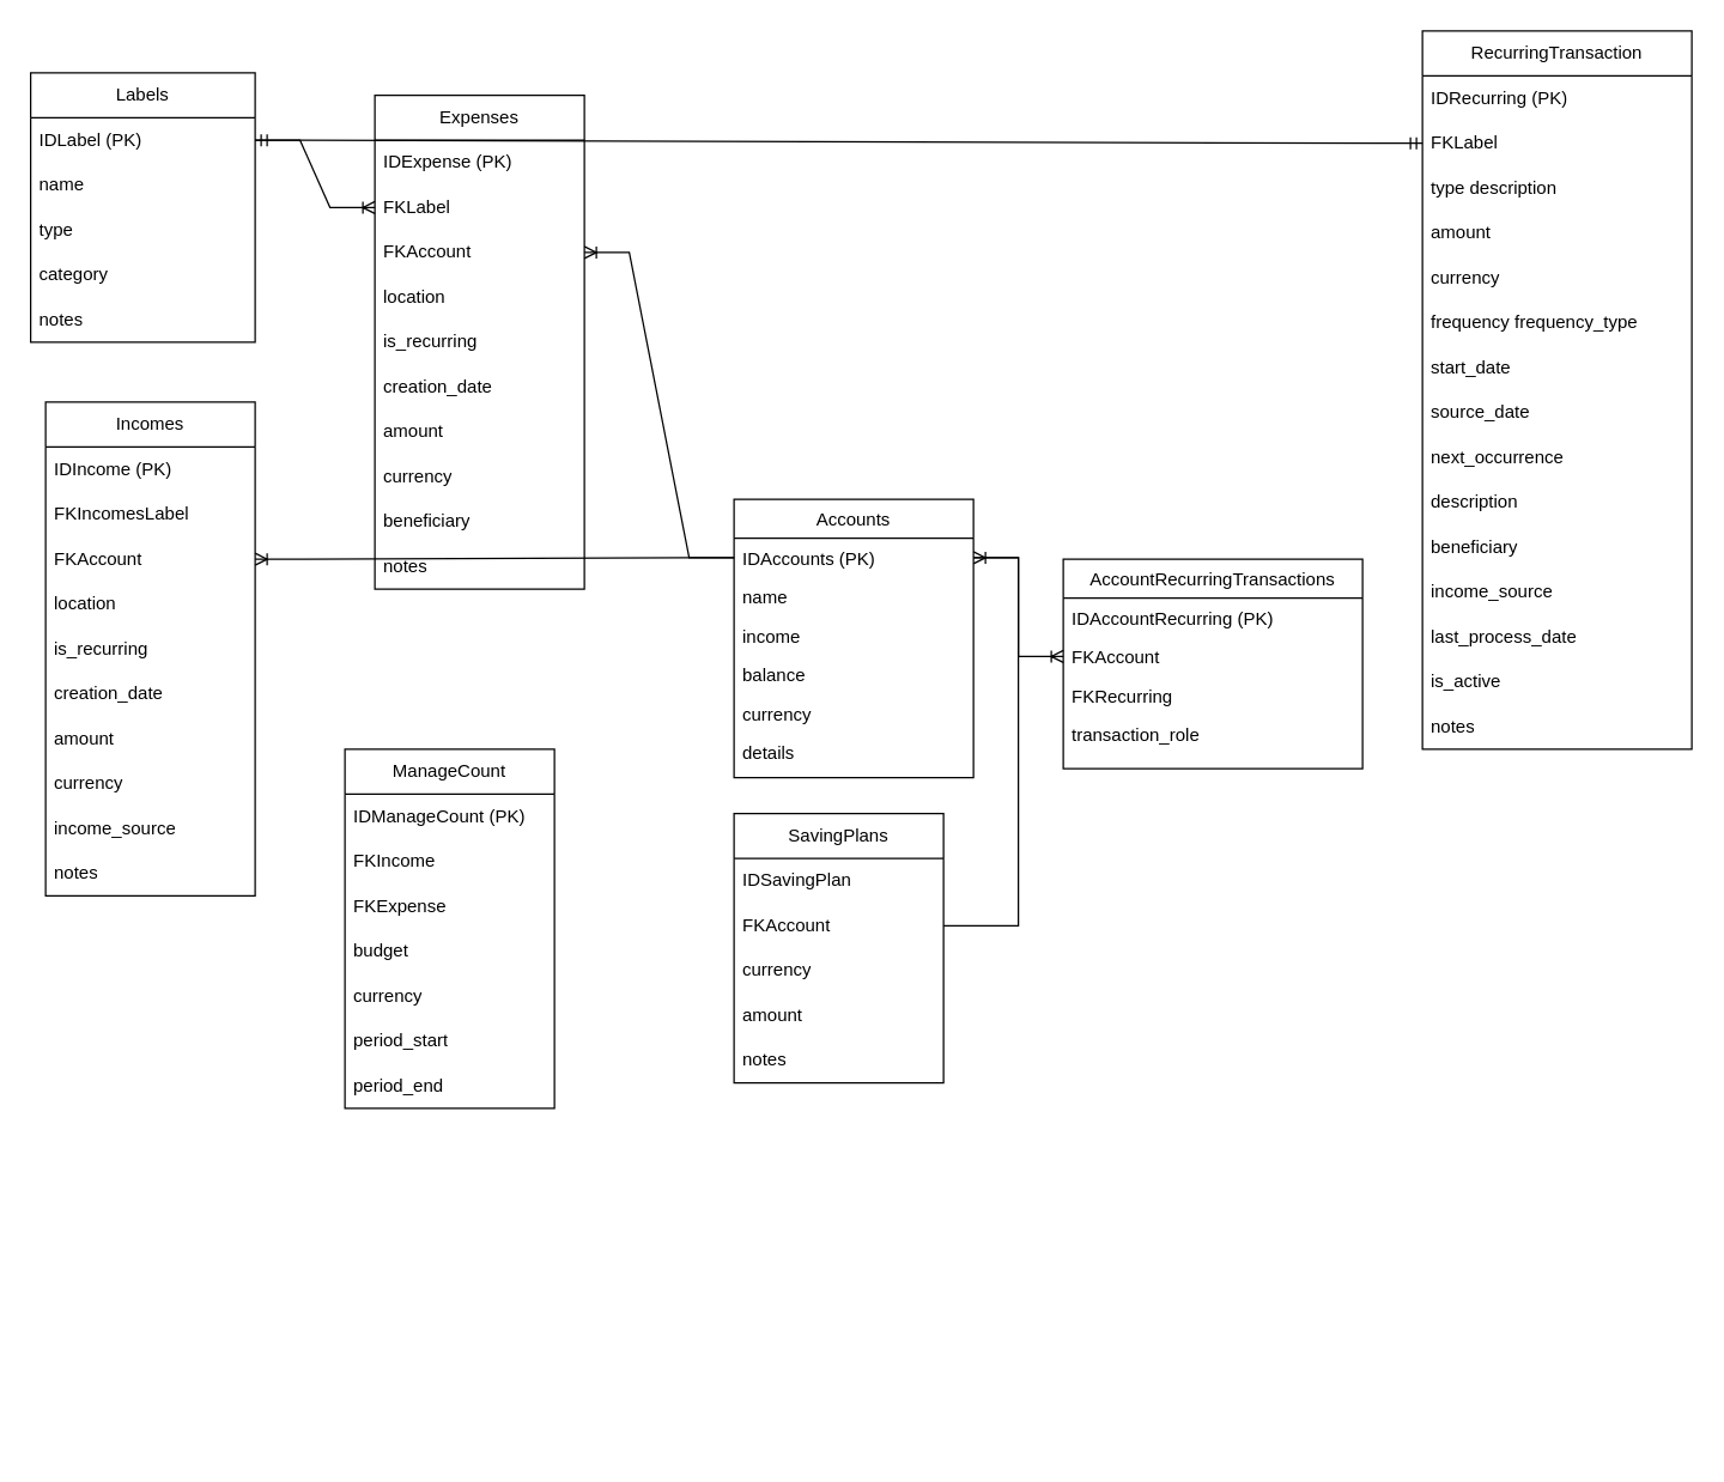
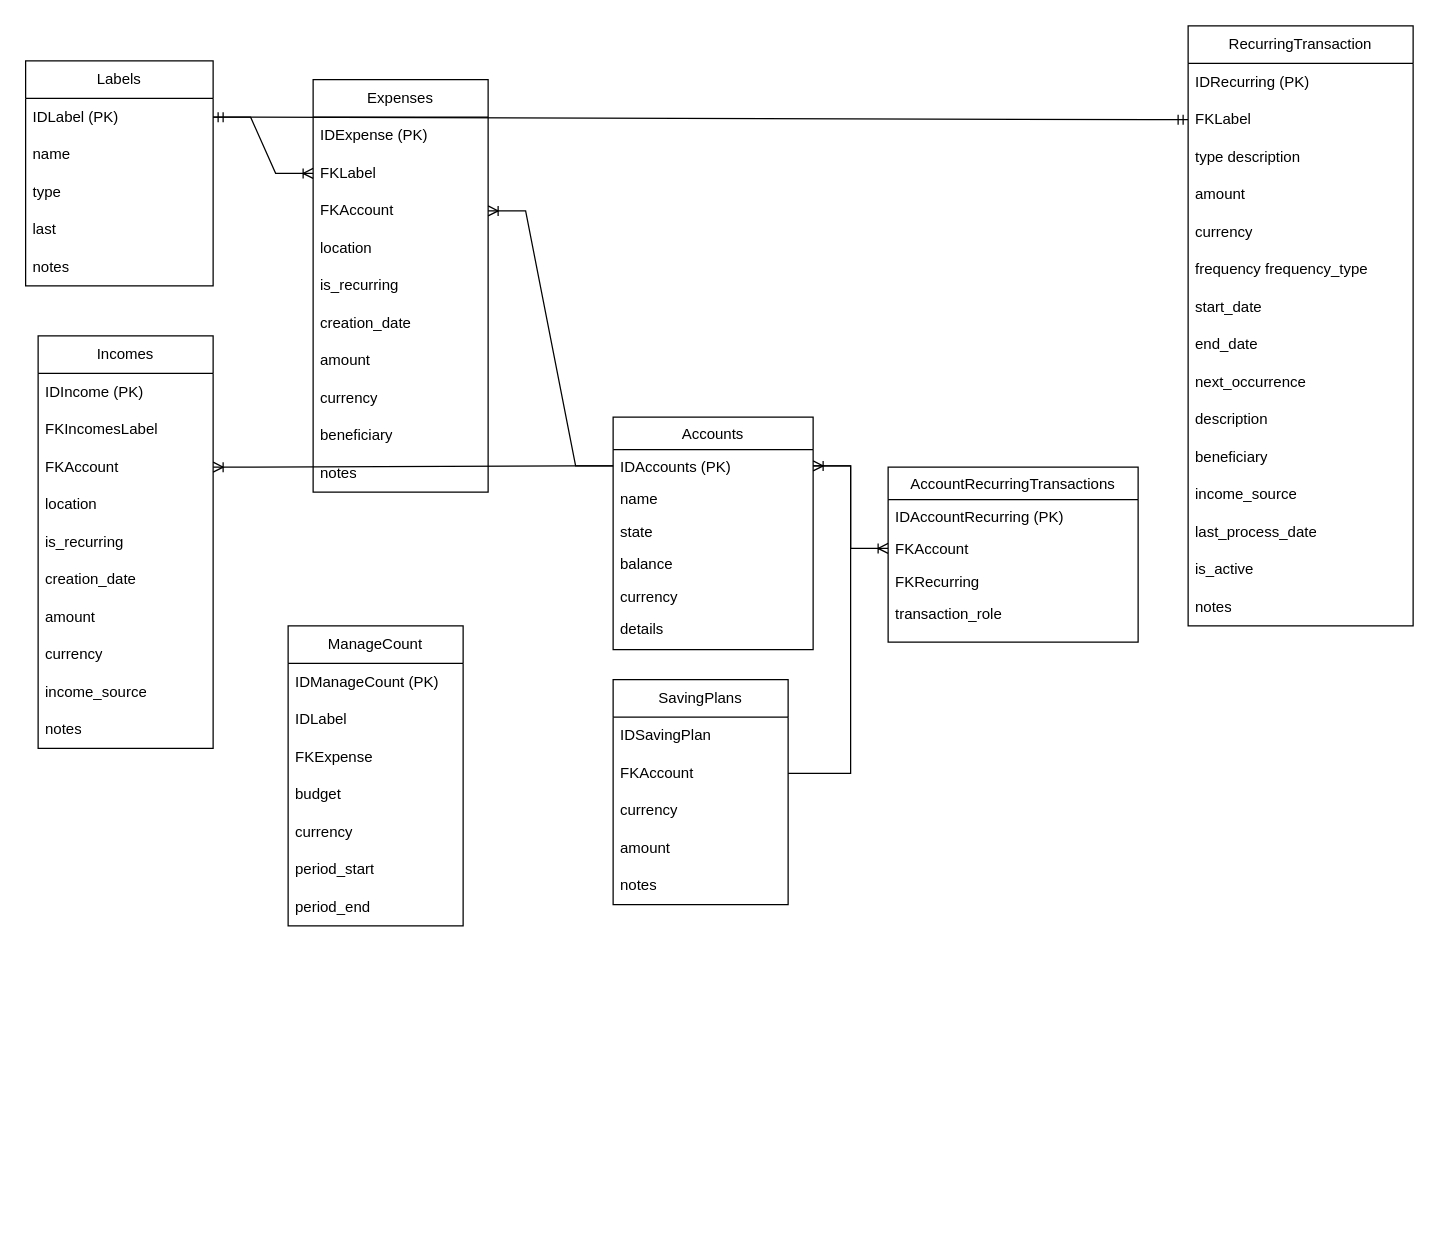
- <mxCell id="38" value="category" style="text;strokeColor=none;fillColor=none;align=left;verticalAlign=middle;spacingLeft=4;spacingRight=4;overflow=hidden;points=[[0,0.5],[1,0.5]];portConstraint=eastwest;rotatable=0;whiteSpace=wrap;html=1;" parent="34" vertex="1"><mxGeometry y="120" width="150" height="30" as="geometry" /></mxCell>
+ <mxCell id="38" value="last" style="text;strokeColor=none;fillColor=none;align=left;verticalAlign=middle;spacingLeft=4;spacingRight=4;overflow=hidden;points=[[0,0.5],[1,0.5]];portConstraint=eastwest;rotatable=0;whiteSpace=wrap;html=1;" parent="34" vertex="1"><mxGeometry y="120" width="150" height="30" as="geometry" /></mxCell>
- <mxCell id="63" value="source_date" style="text;strokeColor=none;fillColor=none;align=left;verticalAlign=middle;spacingLeft=4;spacingRight=4;overflow=hidden;points=[[0,0.5],[1,0.5]];portConstraint=eastwest;rotatable=0;whiteSpace=wrap;html=1;" parent="55" vertex="1"><mxGeometry y="240" width="180" height="30" as="geometry" /></mxCell>
+ <mxCell id="63" value="end_date" style="text;strokeColor=none;fillColor=none;align=left;verticalAlign=middle;spacingLeft=4;spacingRight=4;overflow=hidden;points=[[0,0.5],[1,0.5]];portConstraint=eastwest;rotatable=0;whiteSpace=wrap;html=1;" parent="55" vertex="1"><mxGeometry y="240" width="180" height="30" as="geometry" /></mxCell>
- <mxCell id="5" value="income&#10;" style="text;align=left;verticalAlign=top;spacingLeft=4;spacingRight=4;overflow=hidden;rotatable=0;points=[[0,0.5],[1,0.5]];portConstraint=eastwest;rounded=0;shadow=0;html=0;" parent="2" vertex="1"><mxGeometry y="78" width="160" height="26" as="geometry" /></mxCell>
+ <mxCell id="5" value="state&#10;" style="text;align=left;verticalAlign=top;spacingLeft=4;spacingRight=4;overflow=hidden;rotatable=0;points=[[0,0.5],[1,0.5]];portConstraint=eastwest;rounded=0;shadow=0;html=0;" parent="2" vertex="1"><mxGeometry y="78" width="160" height="26" as="geometry" /></mxCell>
- <mxCell id="28" value="FKIncome" style="text;strokeColor=none;fillColor=none;align=left;verticalAlign=middle;spacingLeft=4;spacingRight=4;overflow=hidden;points=[[0,0.5],[1,0.5]];portConstraint=eastwest;rotatable=0;whiteSpace=wrap;html=1;" parent="26" vertex="1"><mxGeometry y="60" width="140" height="30" as="geometry" /></mxCell>
+ <mxCell id="28" value="IDLabel" style="text;strokeColor=none;fillColor=none;align=left;verticalAlign=middle;spacingLeft=4;spacingRight=4;overflow=hidden;points=[[0,0.5],[1,0.5]];portConstraint=eastwest;rotatable=0;whiteSpace=wrap;html=1;" parent="26" vertex="1"><mxGeometry y="60" width="140" height="30" as="geometry" /></mxCell>
